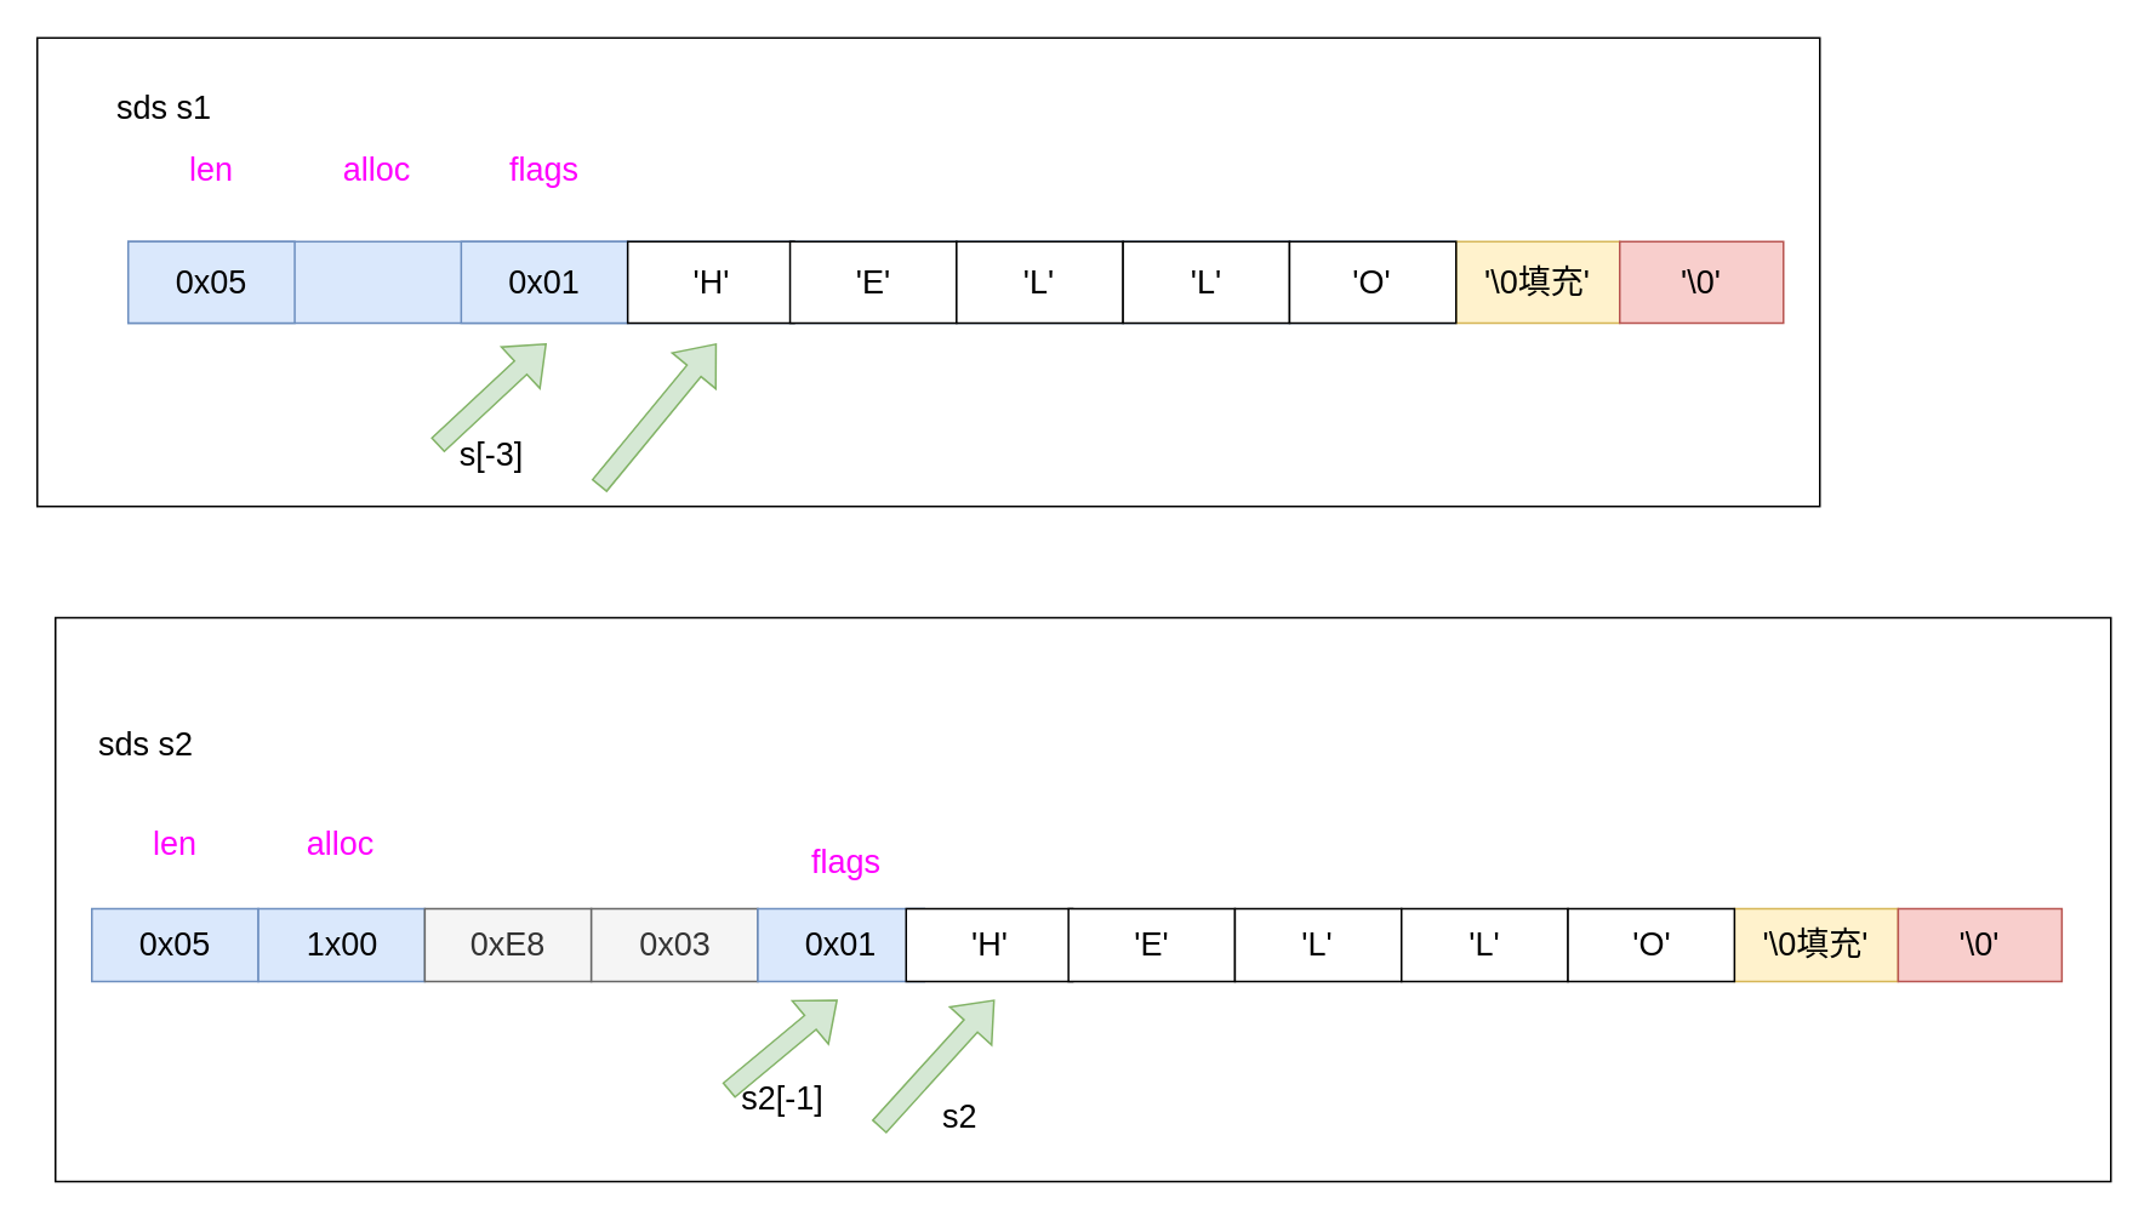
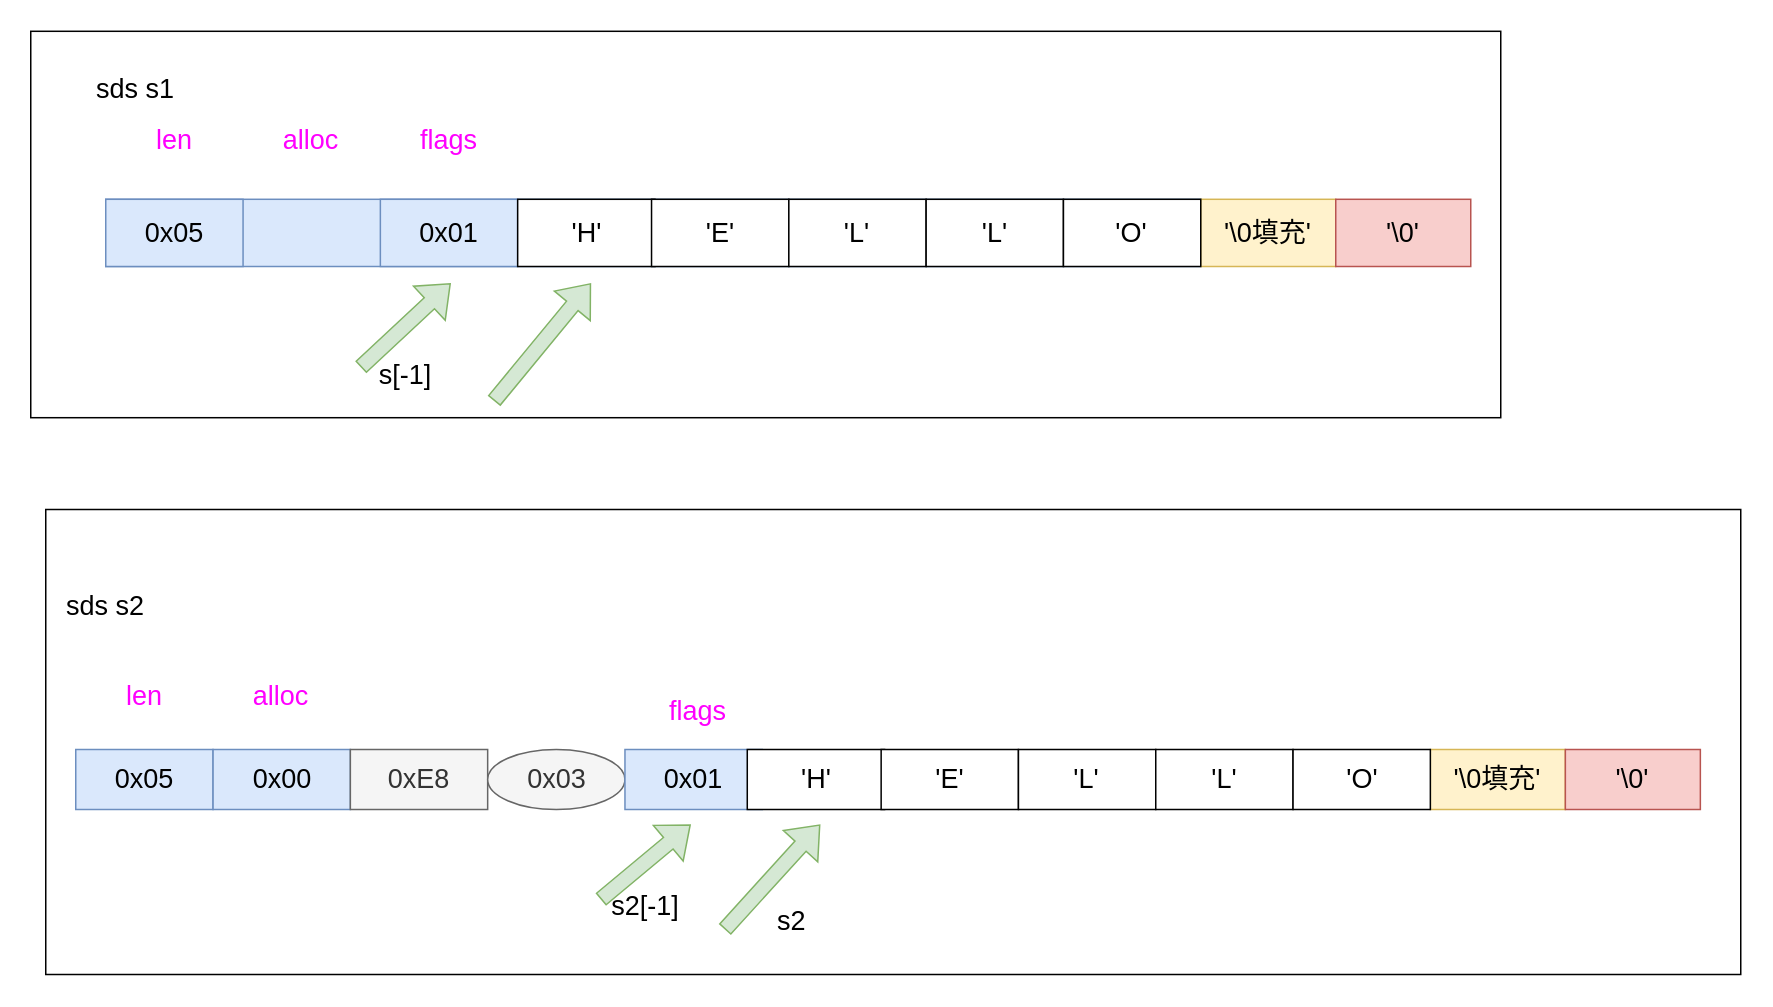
- <mxCell id="43" value="s[-3]" style="text;html=1;strokeColor=none;fillColor=none;align=center;verticalAlign=middle;whiteSpace=wrap;rounded=0;fontSize=18;fontColor=#000000;" parent="1" vertex="1"><mxGeometry x="240" y="233" width="60" height="33.6" as="geometry" /></mxCell>
+ <mxCell id="43" value="s[-1]" style="text;html=1;strokeColor=none;fillColor=none;align=center;verticalAlign=middle;whiteSpace=wrap;rounded=0;fontSize=18;fontColor=#000000;" parent="1" vertex="1"><mxGeometry x="240" y="233" width="60" height="33.6" as="geometry" /></mxCell>
- <mxCell id="8" value="sds s2" style="text;html=1;strokeColor=none;fillColor=none;align=center;verticalAlign=middle;whiteSpace=wrap;rounded=0;fontSize=18;fontColor=#000000;" parent="1" vertex="1"><mxGeometry x="50" y="394" width="60" height="30" as="geometry" /></mxCell>
+ <mxCell id="8" value="sds s2" style="text;html=1;strokeColor=none;fillColor=none;align=center;verticalAlign=middle;whiteSpace=wrap;rounded=0;fontSize=18;fontColor=#000000;" parent="1" vertex="1"><mxGeometry x="40" y="389" width="60" height="30" as="geometry" /></mxCell>
- <mxCell id="4" value="&lt;font style=&quot;font-size: 18px;&quot;&gt;1x00&lt;/font&gt;" style="rounded=0;whiteSpace=wrap;html=1;container=0;fillColor=#dae8fc;strokeColor=#6c8ebf;" parent="1" vertex="1"><mxGeometry x="141.536" y="499" width="91.536" height="40" as="geometry" /></mxCell>
+ <mxCell id="4" value="&lt;font style=&quot;font-size: 18px;&quot;&gt;0x00&lt;/font&gt;" style="rounded=0;whiteSpace=wrap;html=1;container=0;fillColor=#dae8fc;strokeColor=#6c8ebf;" parent="1" vertex="1"><mxGeometry x="141.536" y="499" width="91.536" height="40" as="geometry" /></mxCell>
- <mxCell id="10" value="&lt;font style=&quot;font-size: 18px;&quot;&gt;0x03&lt;/font&gt;" style="rounded=0;whiteSpace=wrap;html=1;container=0;fillColor=#f5f5f5;strokeColor=#666666;fontColor=#333333;" parent="1" vertex="1"><mxGeometry x="324.606" y="499" width="91.536" height="40" as="geometry" /></mxCell>
+ <mxCell id="10" value="&lt;font style=&quot;font-size: 18px;&quot;&gt;0x03&lt;/font&gt;" style="ellipse;whiteSpace=wrap;html=1;container=0;fillColor=#f5f5f5;strokeColor=#666666;fontColor=#333333;" parent="1" vertex="1"><mxGeometry x="324.606" y="499" width="91.536" height="40" as="geometry" /></mxCell>
